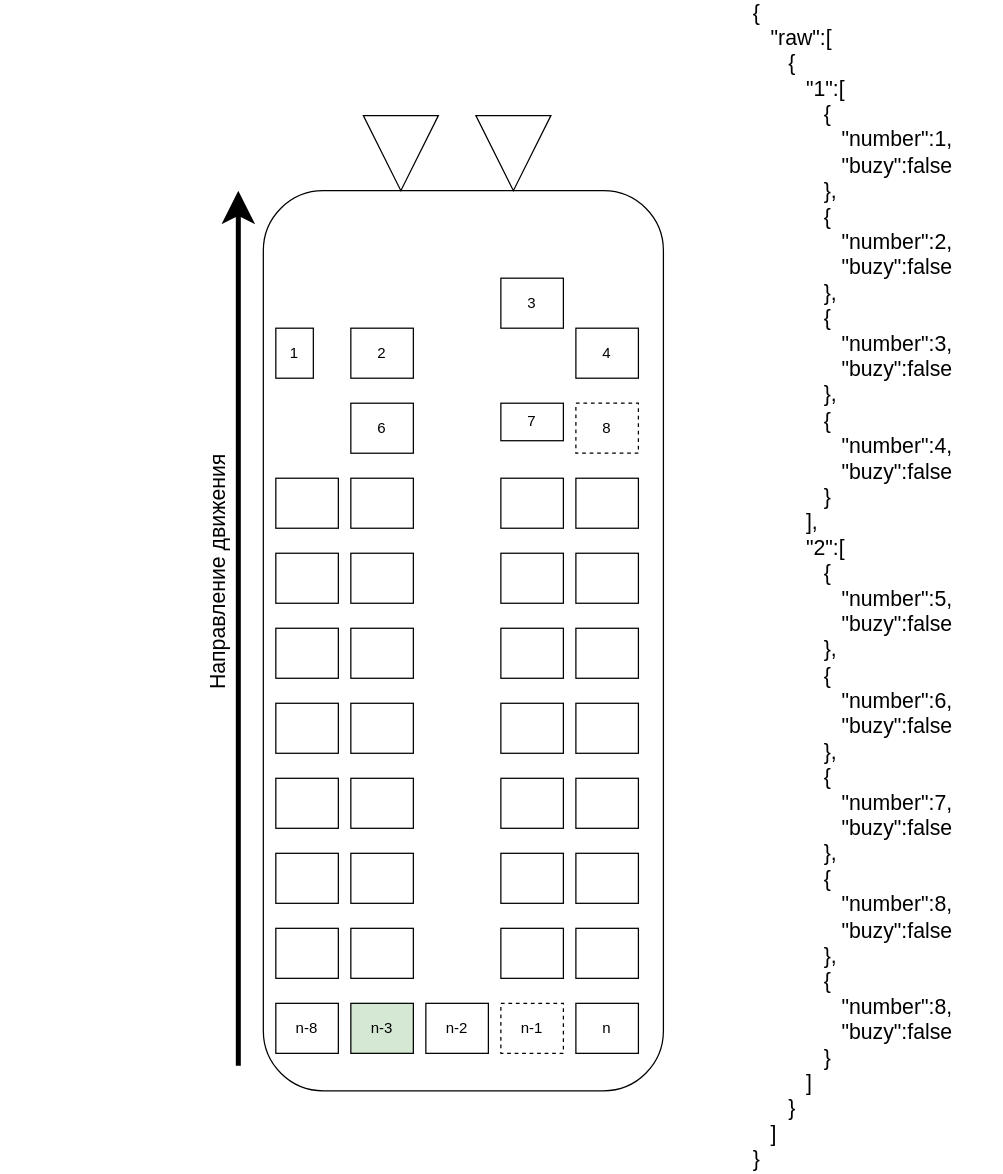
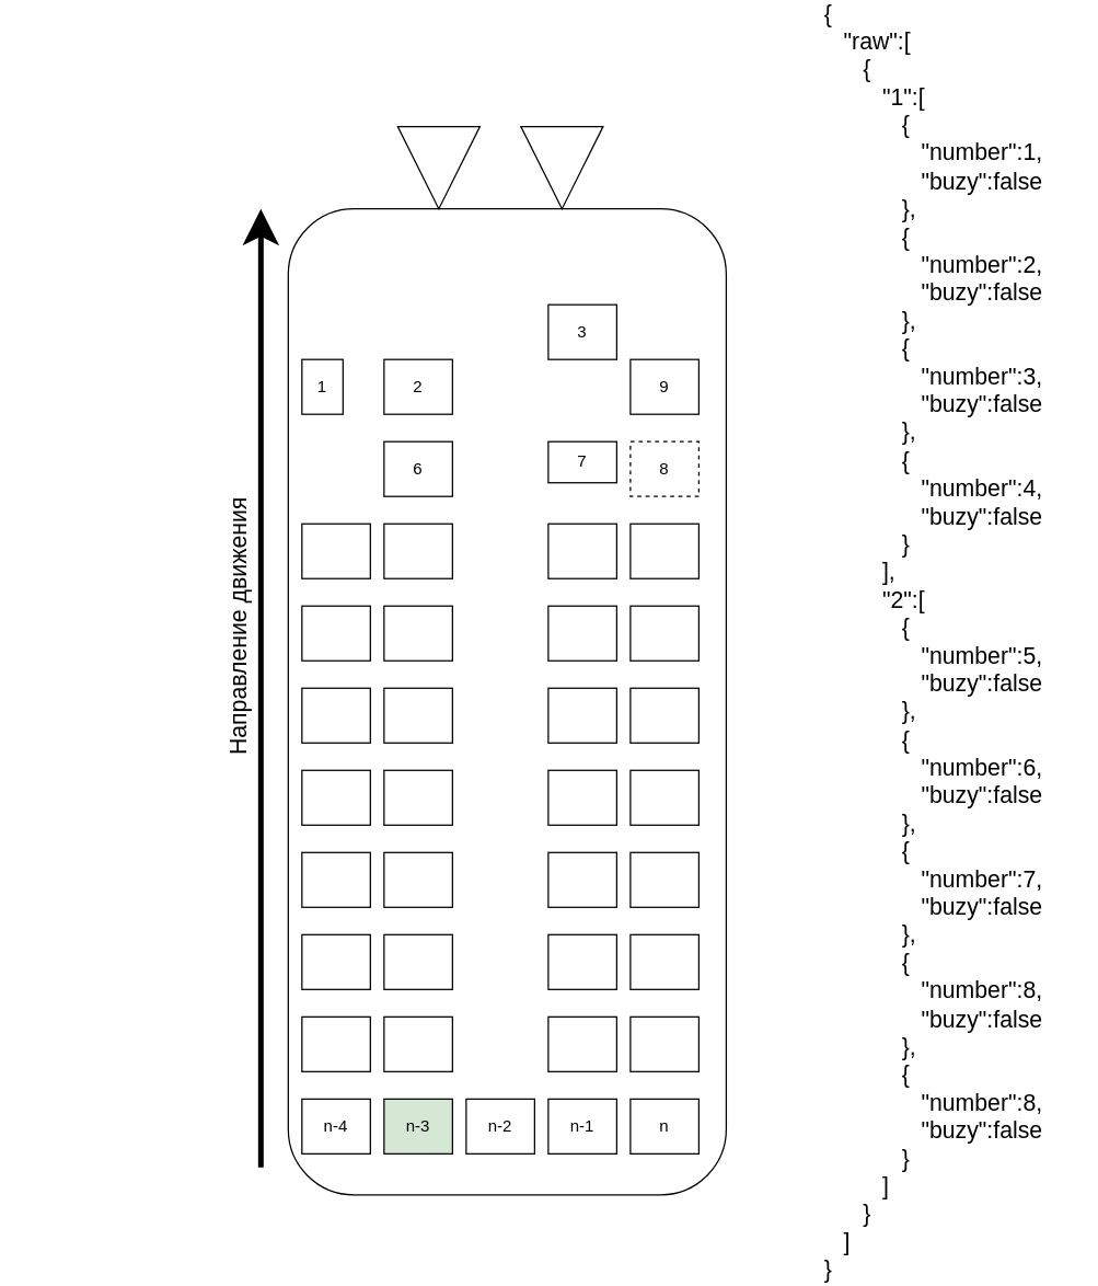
- <mxCell id="23" value="4" style="rounded=0;whiteSpace=wrap;html=1;" vertex="1" parent="1"><mxGeometry x="460" y="223" width="50" height="40" as="geometry" /></mxCell>
+ <mxCell id="23" value="9" style="rounded=0;whiteSpace=wrap;html=1;" vertex="1" parent="1"><mxGeometry x="460" y="223" width="50" height="40" as="geometry" /></mxCell>
- <mxCell id="42" value="n-8" style="rounded=0;whiteSpace=wrap;html=1;" vertex="1" parent="1"><mxGeometry x="220" y="763" width="50" height="40" as="geometry" /></mxCell>
+ <mxCell id="42" value="n-4" style="rounded=0;whiteSpace=wrap;html=1;" vertex="1" parent="1"><mxGeometry x="220" y="763" width="50" height="40" as="geometry" /></mxCell>
- <mxCell id="44" value="n-1" style="rounded=0;whiteSpace=wrap;html=1;dashed=1;" vertex="1" parent="1"><mxGeometry x="400" y="763" width="50" height="40" as="geometry" /></mxCell>
+ <mxCell id="44" value="n-1" style="rounded=0;whiteSpace=wrap;html=1;" vertex="1" parent="1"><mxGeometry x="400" y="763" width="50" height="40" as="geometry" /></mxCell>
